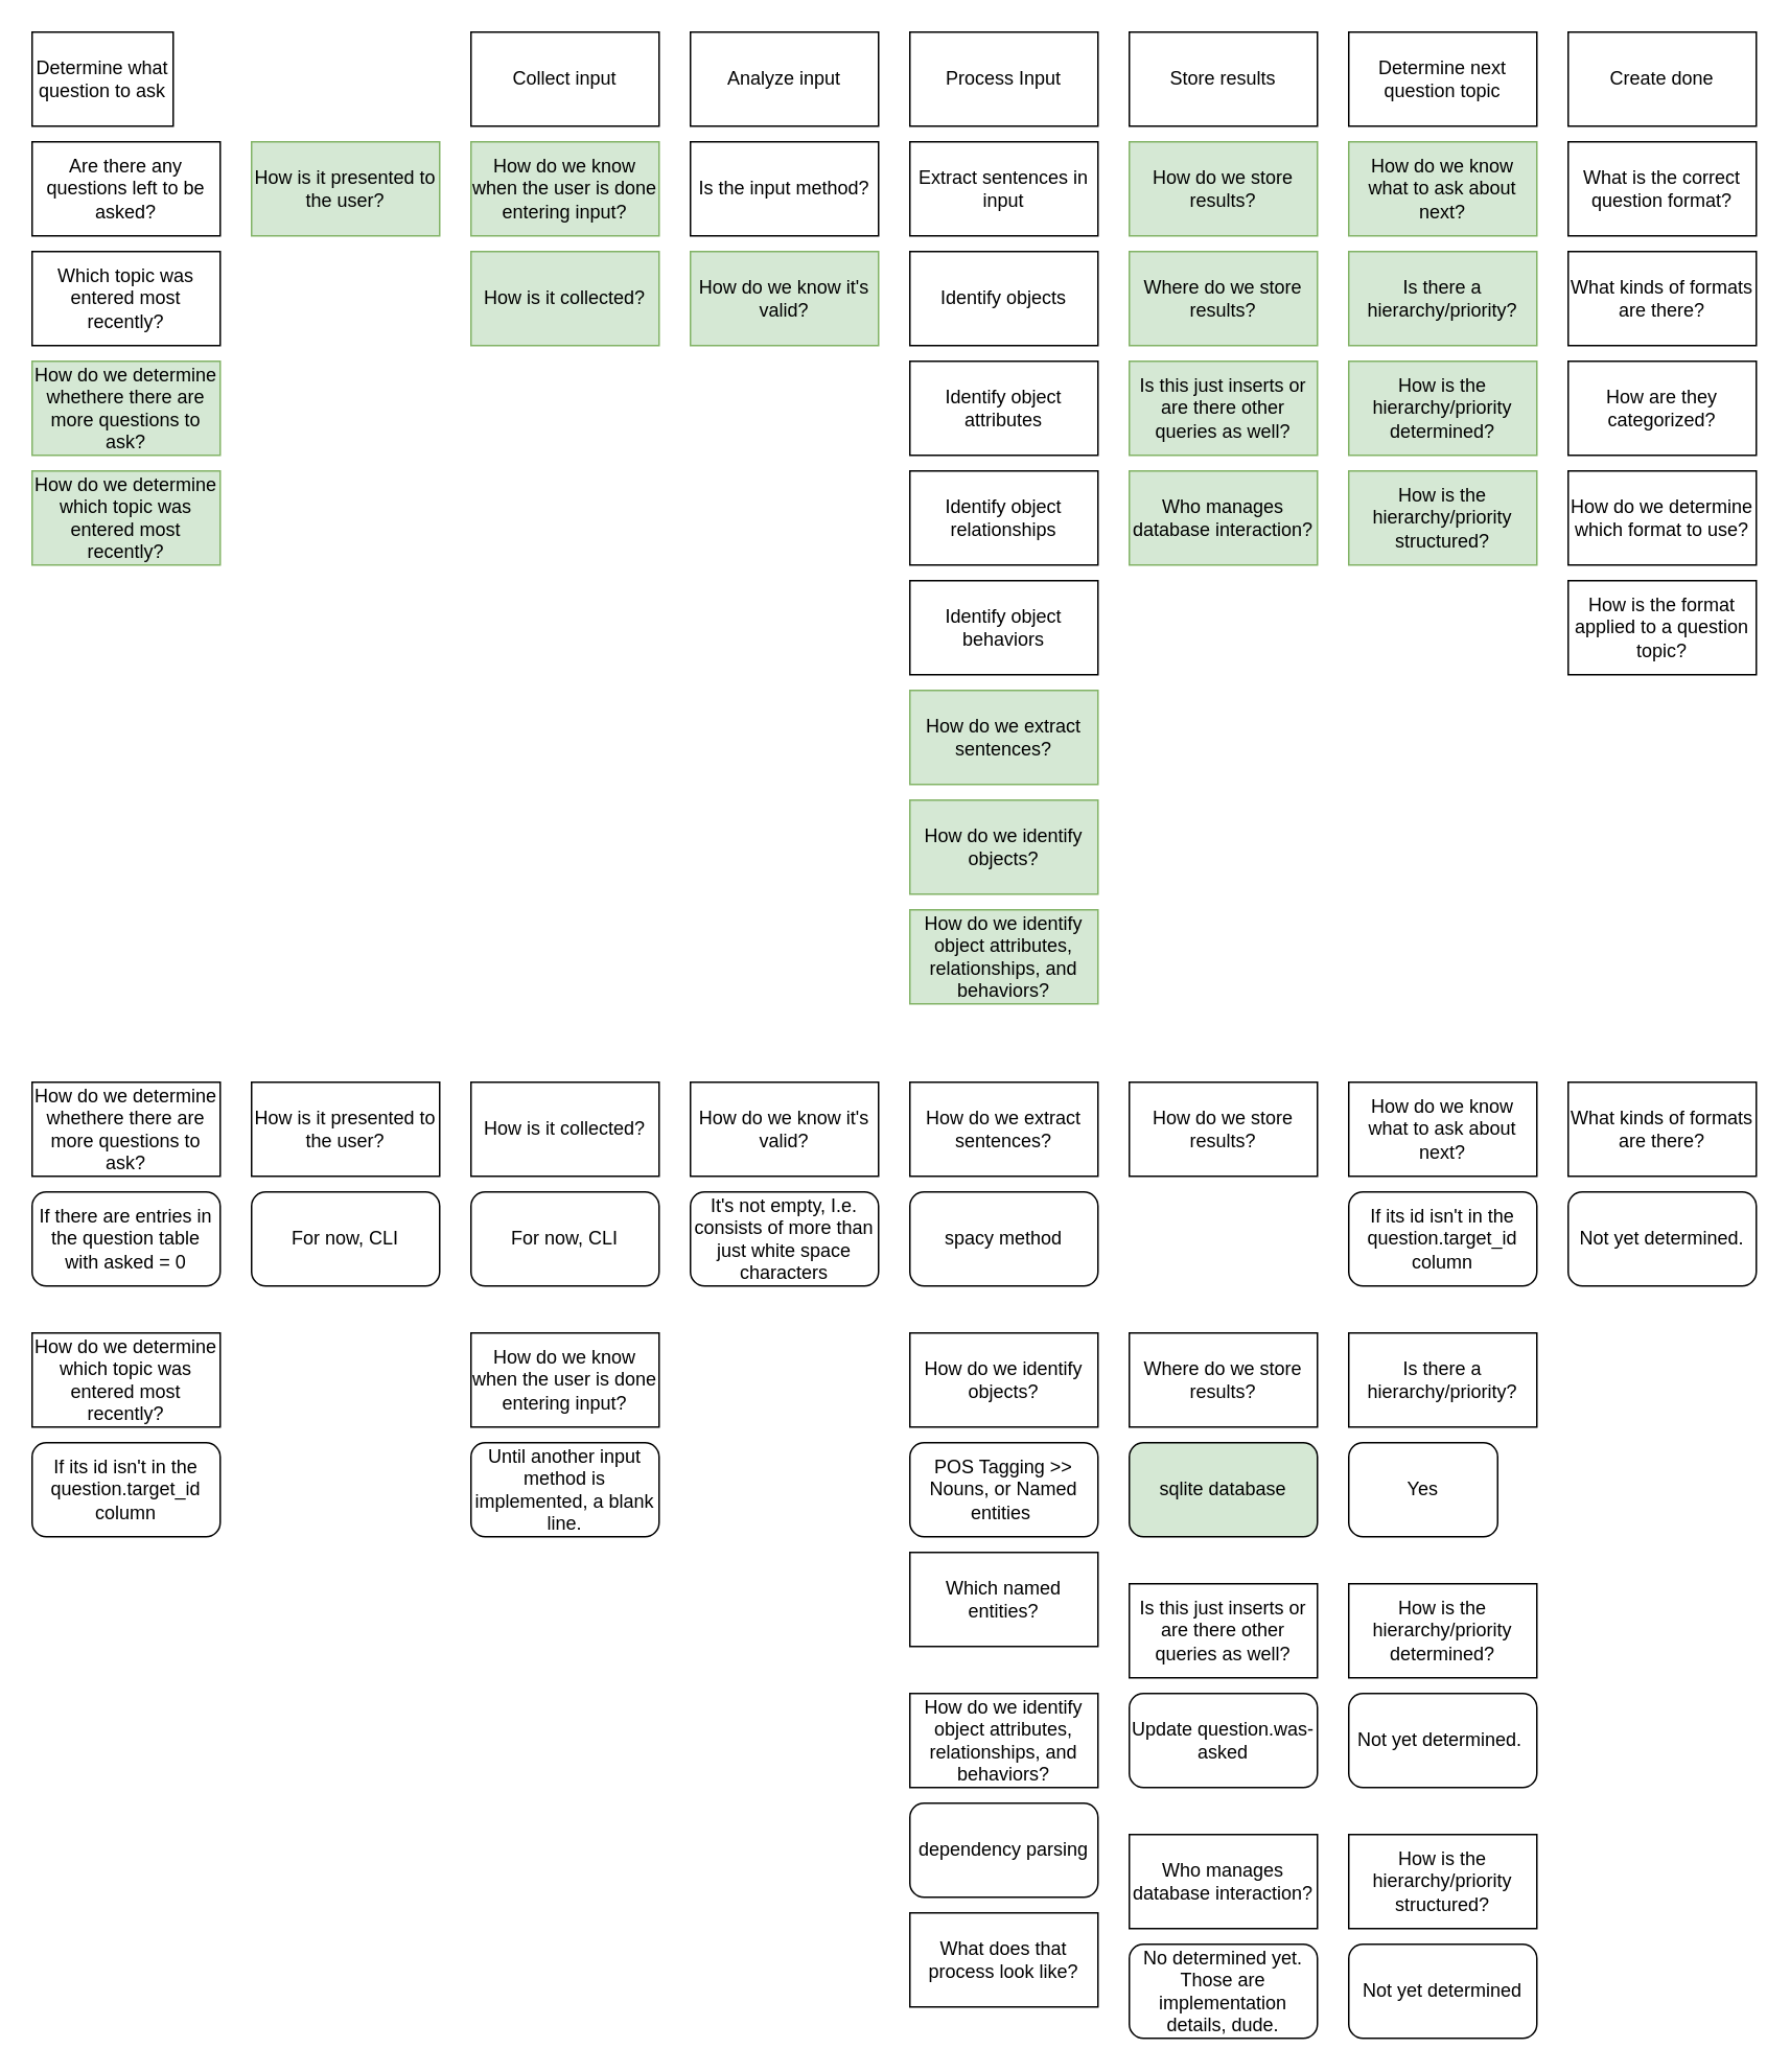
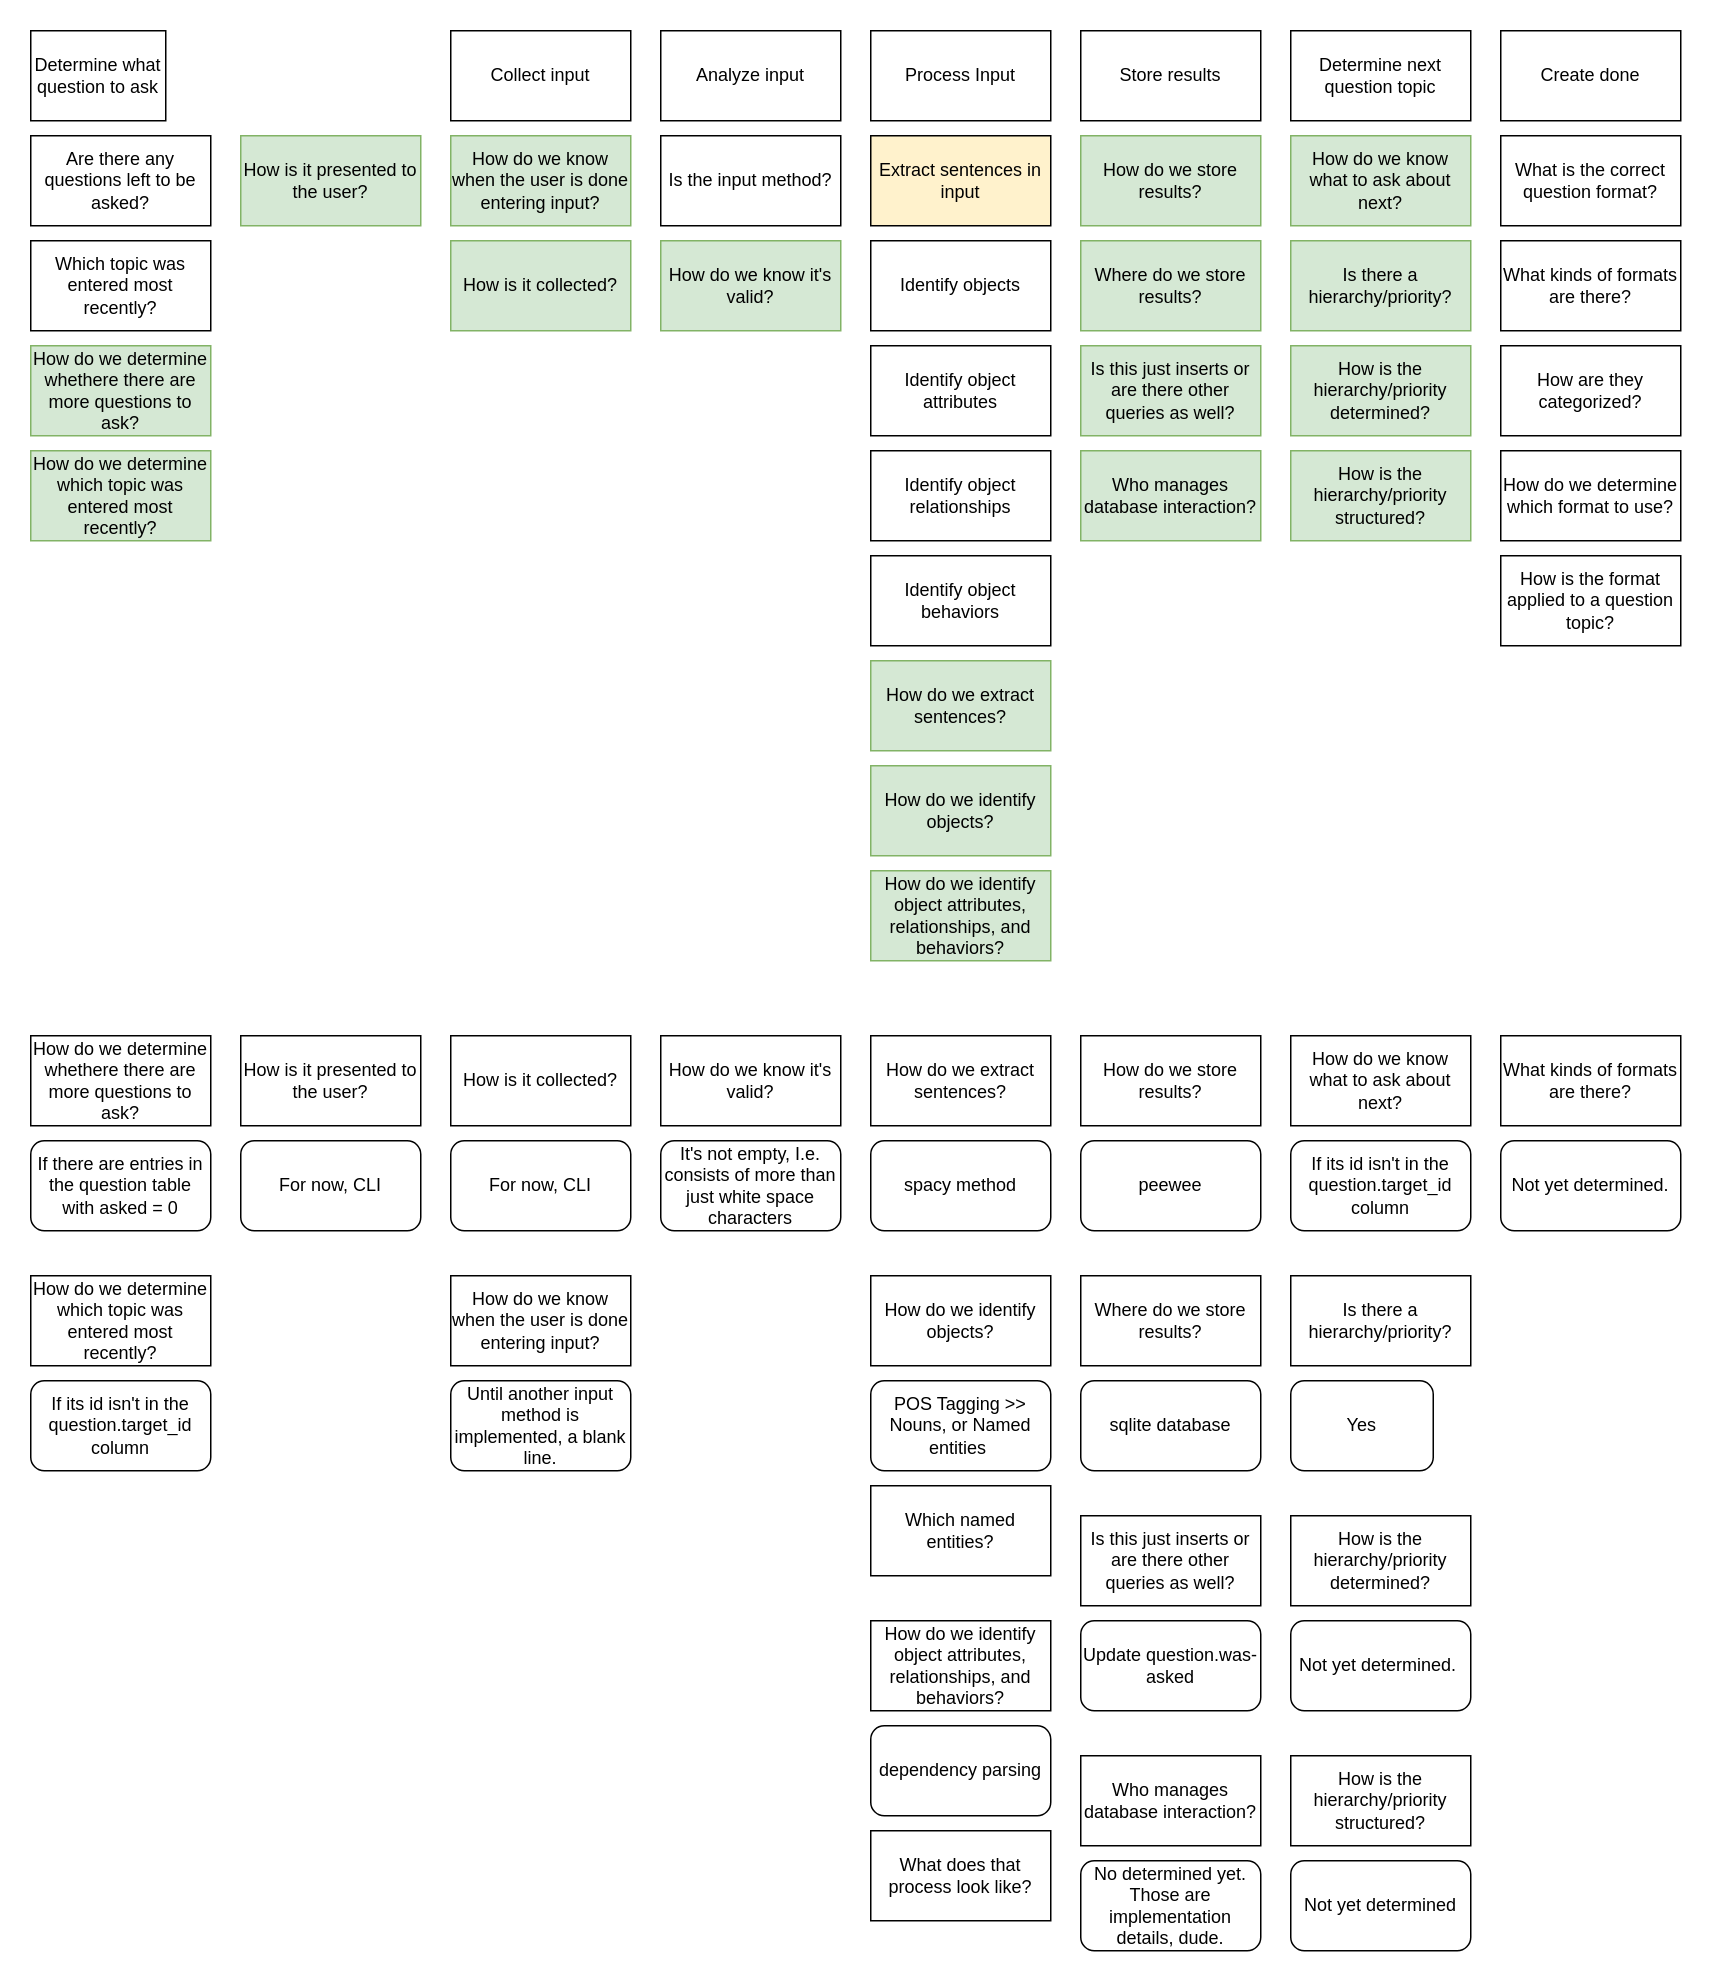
- <mxCell id="11" value="Extract sentences in input" style="rounded=0;whiteSpace=wrap;html=1;" parent="1" vertex="1"><mxGeometry x="580" y="90" width="120" height="60" as="geometry" /></mxCell>
+ <mxCell id="11" value="Extract sentences in input" style="rounded=0;whiteSpace=wrap;html=1;fillColor=#fff2cc;" parent="1" vertex="1"><mxGeometry x="580" y="90" width="120" height="60" as="geometry" /></mxCell>
+ <mxCell id="60" value="peewee" style="rounded=1;whiteSpace=wrap;html=1;" vertex="1" parent="1"><mxGeometry x="720" y="760" width="120" height="60" as="geometry" /></mxCell>
- <mxCell id="74" value="&lt;span&gt;sqlite database&lt;/span&gt;" style="rounded=1;whiteSpace=wrap;html=1;fillColor=#d5e8d4;" vertex="1" parent="1"><mxGeometry x="720" y="920" width="120" height="60" as="geometry" /></mxCell>
+ <mxCell id="74" value="&lt;span&gt;sqlite database&lt;/span&gt;" style="rounded=1;whiteSpace=wrap;html=1;" vertex="1" parent="1"><mxGeometry x="720" y="920" width="120" height="60" as="geometry" /></mxCell>
